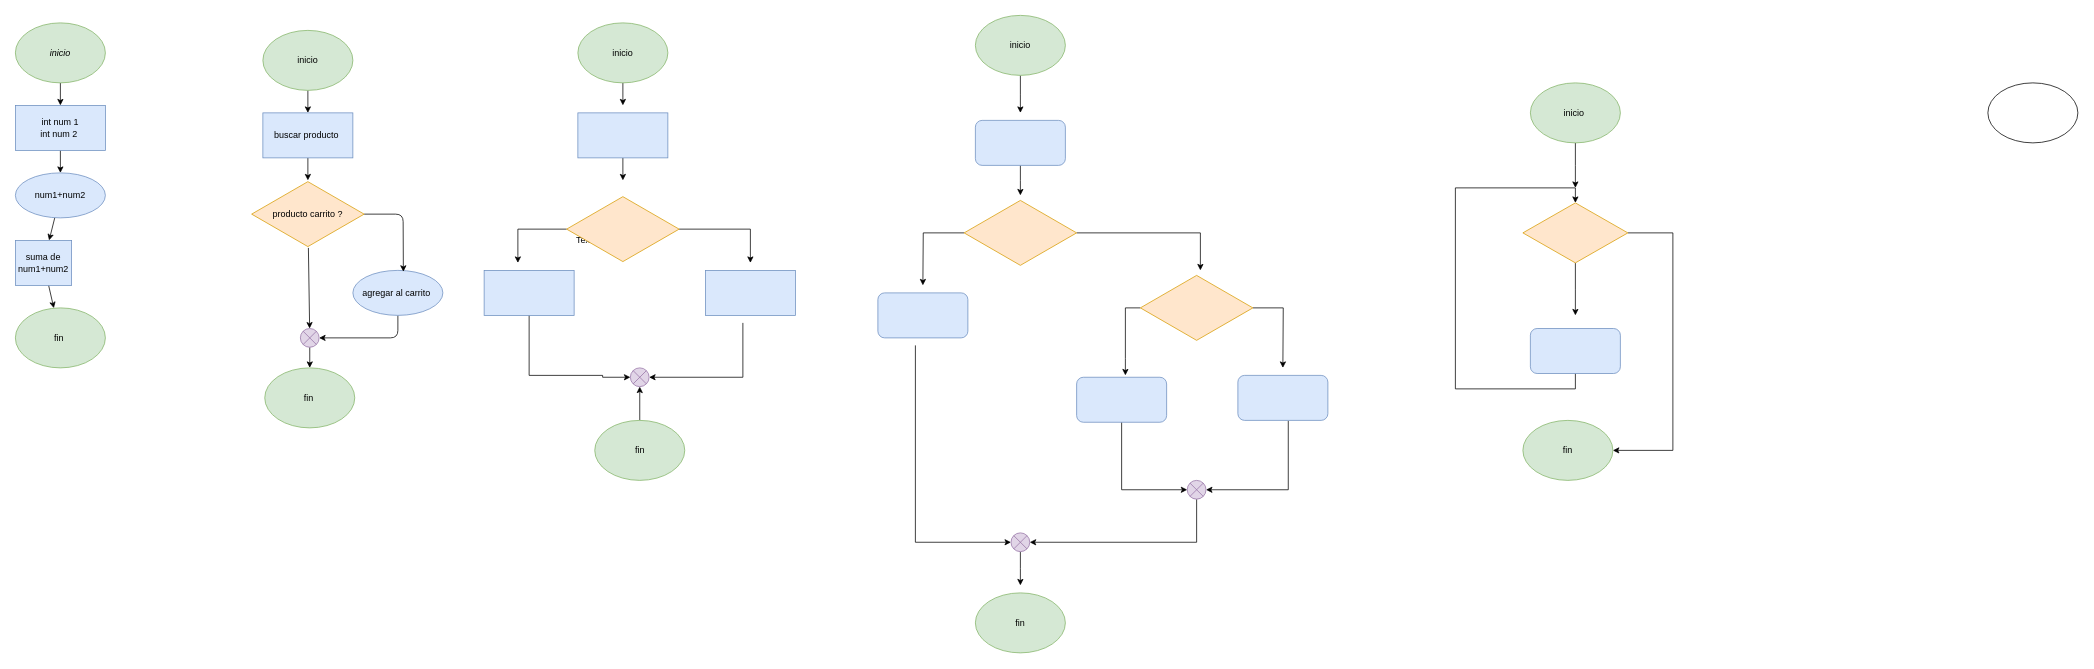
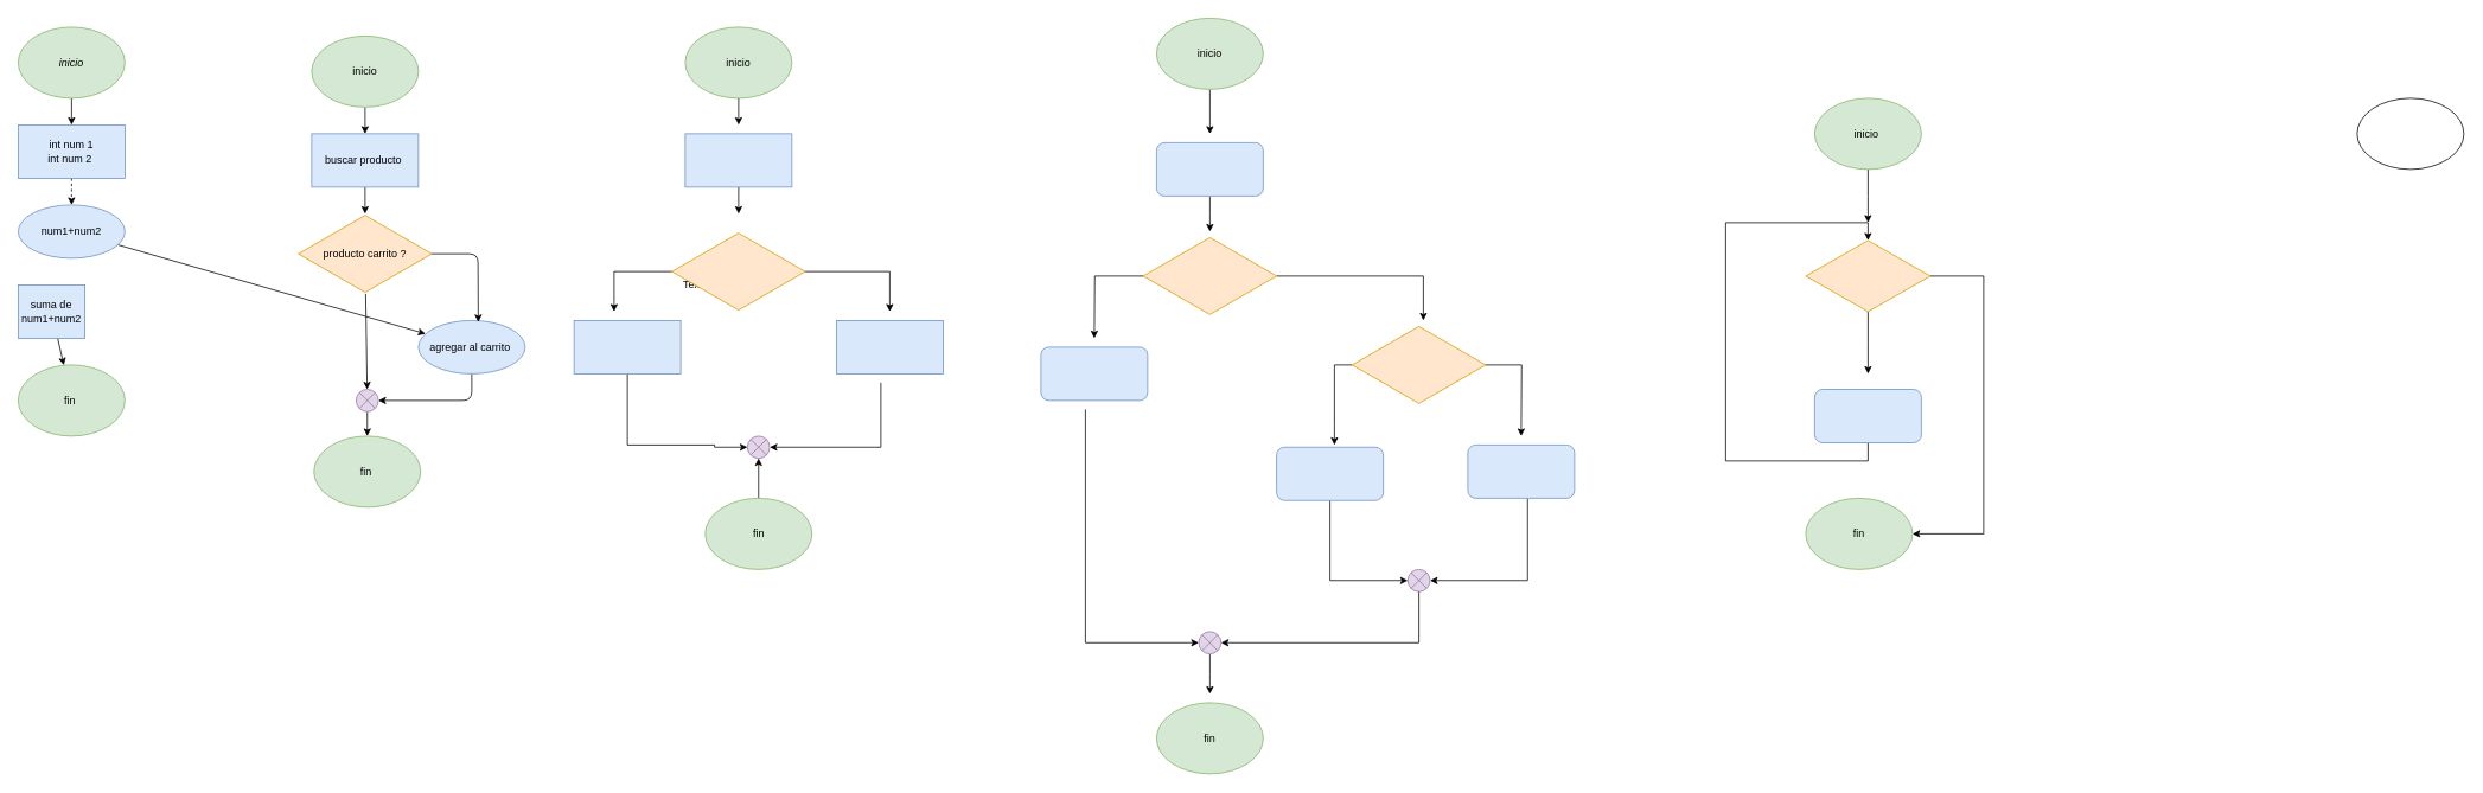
- <mxCell id="6" value="" style="edgeStyle=none;html=1;" parent="1" source="7" target="5" edge="1"><mxGeometry relative="1" as="geometry" /></mxCell>
+ <mxCell id="6" value="" style="edgeStyle=none;html=1;dashed=1;" parent="1" source="7" target="5" edge="1"><mxGeometry relative="1" as="geometry" /></mxCell>
- <mxCell id="4" value="" style="edgeStyle=none;html=1;" parent="1" source="5" target="9" edge="1"><mxGeometry relative="1" as="geometry" /></mxCell>
+ <mxCell id="4" value="" style="edgeStyle=none;html=1;" parent="1" source="5" target="15" edge="1"><mxGeometry relative="1" as="geometry" /></mxCell>
